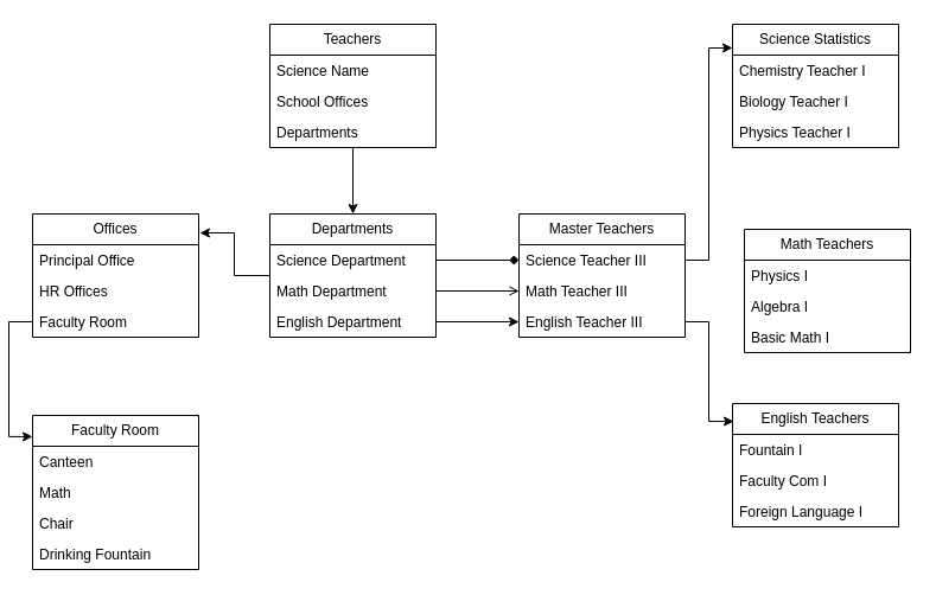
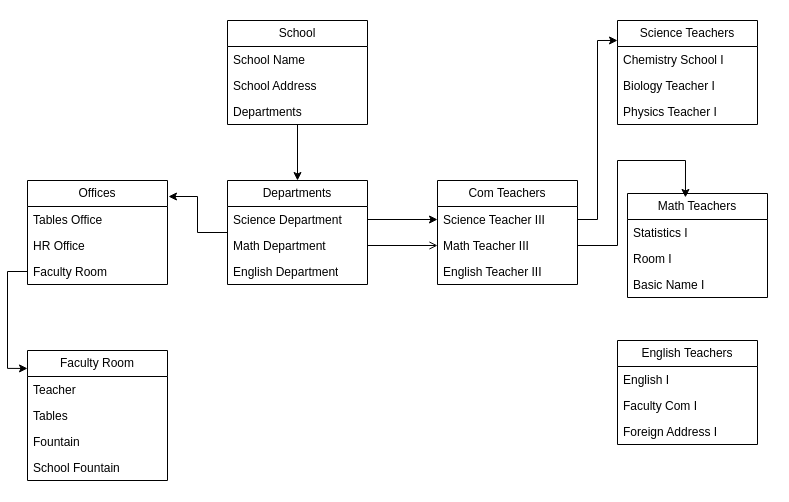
- <mxCell id="3" value="Teachers" style="swimlane;fontStyle=0;childLayout=stackLayout;horizontal=1;startSize=26;fillColor=none;horizontalStack=0;resizeParent=1;resizeParentMax=0;resizeLast=0;collapsible=1;marginBottom=0;whiteSpace=wrap;html=1;" vertex="1" parent="1"><mxGeometry x="220" y="20" width="140" height="104" as="geometry" /></mxCell>
+ <mxCell id="3" value="School" style="swimlane;fontStyle=0;childLayout=stackLayout;horizontal=1;startSize=26;fillColor=none;horizontalStack=0;resizeParent=1;resizeParentMax=0;resizeLast=0;collapsible=1;marginBottom=0;whiteSpace=wrap;html=1;" vertex="1" parent="1"><mxGeometry x="220" y="20" width="140" height="104" as="geometry" /></mxCell>
- <mxCell id="33" value="Science Statistics" style="swimlane;fontStyle=0;childLayout=stackLayout;horizontal=1;startSize=26;fillColor=none;horizontalStack=0;resizeParent=1;resizeParentMax=0;resizeLast=0;collapsible=1;marginBottom=0;whiteSpace=wrap;html=1;" vertex="1" parent="1"><mxGeometry x="610" y="20" width="140" height="104" as="geometry" /></mxCell>
+ <mxCell id="33" value="Science Teachers" style="swimlane;fontStyle=0;childLayout=stackLayout;horizontal=1;startSize=26;fillColor=none;horizontalStack=0;resizeParent=1;resizeParentMax=0;resizeLast=0;collapsible=1;marginBottom=0;whiteSpace=wrap;html=1;" vertex="1" parent="1"><mxGeometry x="610" y="20" width="140" height="104" as="geometry" /></mxCell>
- <mxCell id="4" value="Science Name" style="text;strokeColor=none;fillColor=none;align=left;verticalAlign=top;spacingLeft=4;spacingRight=4;overflow=hidden;rotatable=0;points=[[0,0.5],[1,0.5]];portConstraint=eastwest;whiteSpace=wrap;html=1;" vertex="1" parent="3"><mxGeometry y="26" width="140" height="26" as="geometry" /></mxCell>
+ <mxCell id="4" value="School Name" style="text;strokeColor=none;fillColor=none;align=left;verticalAlign=top;spacingLeft=4;spacingRight=4;overflow=hidden;rotatable=0;points=[[0,0.5],[1,0.5]];portConstraint=eastwest;whiteSpace=wrap;html=1;" vertex="1" parent="3"><mxGeometry y="26" width="140" height="26" as="geometry" /></mxCell>
- <mxCell id="34" value="Chemistry Teacher I" style="text;strokeColor=none;fillColor=none;align=left;verticalAlign=top;spacingLeft=4;spacingRight=4;overflow=hidden;rotatable=0;points=[[0,0.5],[1,0.5]];portConstraint=eastwest;whiteSpace=wrap;html=1;" vertex="1" parent="33"><mxGeometry y="26" width="140" height="26" as="geometry" /></mxCell>
+ <mxCell id="34" value="Chemistry School I" style="text;strokeColor=none;fillColor=none;align=left;verticalAlign=top;spacingLeft=4;spacingRight=4;overflow=hidden;rotatable=0;points=[[0,0.5],[1,0.5]];portConstraint=eastwest;whiteSpace=wrap;html=1;" vertex="1" parent="33"><mxGeometry y="26" width="140" height="26" as="geometry" /></mxCell>
- <mxCell id="5" value="School Offices" style="text;strokeColor=none;fillColor=none;align=left;verticalAlign=top;spacingLeft=4;spacingRight=4;overflow=hidden;rotatable=0;points=[[0,0.5],[1,0.5]];portConstraint=eastwest;whiteSpace=wrap;html=1;" vertex="1" parent="3"><mxGeometry y="52" width="140" height="26" as="geometry" /></mxCell>
+ <mxCell id="5" value="School Address" style="text;strokeColor=none;fillColor=none;align=left;verticalAlign=top;spacingLeft=4;spacingRight=4;overflow=hidden;rotatable=0;points=[[0,0.5],[1,0.5]];portConstraint=eastwest;whiteSpace=wrap;html=1;" vertex="1" parent="3"><mxGeometry y="52" width="140" height="26" as="geometry" /></mxCell>
+ <mxCell id="42" style="edgeStyle=orthogonalEdgeStyle;rounded=0;orthogonalLoop=1;jettySize=auto;html=1;entryX=0.414;entryY=0.038;entryDx=0;entryDy=0;entryPerimeter=0;" edge="1" parent="1" source="26" target="16"><mxGeometry relative="1" as="geometry"><Array as="points"><mxPoint x="610" y="245" /><mxPoint x="610" y="160" /><mxPoint x="678" y="160" /></Array></mxGeometry></mxCell>
- <mxCell id="24" value="Master Teachers" style="swimlane;fontStyle=0;childLayout=stackLayout;horizontal=1;startSize=26;fillColor=none;horizontalStack=0;resizeParent=1;resizeParentMax=0;resizeLast=0;collapsible=1;marginBottom=0;whiteSpace=wrap;html=1;" vertex="1" parent="1"><mxGeometry x="430" y="180" width="140" height="104" as="geometry" /></mxCell>
+ <mxCell id="24" value="Com Teachers" style="swimlane;fontStyle=0;childLayout=stackLayout;horizontal=1;startSize=26;fillColor=none;horizontalStack=0;resizeParent=1;resizeParentMax=0;resizeLast=0;collapsible=1;marginBottom=0;whiteSpace=wrap;html=1;" vertex="1" parent="1"><mxGeometry x="430" y="180" width="140" height="104" as="geometry" /></mxCell>
- <mxCell id="31" style="edgeStyle=orthogonalEdgeStyle;rounded=0;orthogonalLoop=1;jettySize=auto;html=1;endArrow=diamond;" edge="1" parent="1" source="8" target="25"><mxGeometry relative="1" as="geometry" /></mxCell>
+ <mxCell id="31" style="edgeStyle=orthogonalEdgeStyle;rounded=0;orthogonalLoop=1;jettySize=auto;html=1;" edge="1" parent="1" source="8" target="25"><mxGeometry relative="1" as="geometry" /></mxCell>
- <mxCell id="21" value="Principal Office" style="text;strokeColor=none;fillColor=none;align=left;verticalAlign=top;spacingLeft=4;spacingRight=4;overflow=hidden;rotatable=0;points=[[0,0.5],[1,0.5]];portConstraint=eastwest;whiteSpace=wrap;html=1;" vertex="1" parent="20"><mxGeometry y="26" width="140" height="26" as="geometry" /></mxCell>
+ <mxCell id="21" value="Tables Office" style="text;strokeColor=none;fillColor=none;align=left;verticalAlign=top;spacingLeft=4;spacingRight=4;overflow=hidden;rotatable=0;points=[[0,0.5],[1,0.5]];portConstraint=eastwest;whiteSpace=wrap;html=1;" vertex="1" parent="20"><mxGeometry y="26" width="140" height="26" as="geometry" /></mxCell>
- <mxCell id="17" value="Physics I" style="text;strokeColor=none;fillColor=none;align=left;verticalAlign=top;spacingLeft=4;spacingRight=4;overflow=hidden;rotatable=0;points=[[0,0.5],[1,0.5]];portConstraint=eastwest;whiteSpace=wrap;html=1;" vertex="1" parent="16"><mxGeometry y="26" width="140" height="26" as="geometry" /></mxCell>
+ <mxCell id="17" value="Statistics I" style="text;strokeColor=none;fillColor=none;align=left;verticalAlign=top;spacingLeft=4;spacingRight=4;overflow=hidden;rotatable=0;points=[[0,0.5],[1,0.5]];portConstraint=eastwest;whiteSpace=wrap;html=1;" vertex="1" parent="16"><mxGeometry y="26" width="140" height="26" as="geometry" /></mxCell>
- <mxCell id="22" value="HR Offices" style="text;strokeColor=none;fillColor=none;align=left;verticalAlign=top;spacingLeft=4;spacingRight=4;overflow=hidden;rotatable=0;points=[[0,0.5],[1,0.5]];portConstraint=eastwest;whiteSpace=wrap;html=1;" vertex="1" parent="20"><mxGeometry y="52" width="140" height="26" as="geometry" /></mxCell>
+ <mxCell id="22" value="HR Office" style="text;strokeColor=none;fillColor=none;align=left;verticalAlign=top;spacingLeft=4;spacingRight=4;overflow=hidden;rotatable=0;points=[[0,0.5],[1,0.5]];portConstraint=eastwest;whiteSpace=wrap;html=1;" vertex="1" parent="20"><mxGeometry y="52" width="140" height="26" as="geometry" /></mxCell>
- <mxCell id="18" value="Algebra I" style="text;strokeColor=none;fillColor=none;align=left;verticalAlign=top;spacingLeft=4;spacingRight=4;overflow=hidden;rotatable=0;points=[[0,0.5],[1,0.5]];portConstraint=eastwest;whiteSpace=wrap;html=1;" vertex="1" parent="16"><mxGeometry y="52" width="140" height="26" as="geometry" /></mxCell>
+ <mxCell id="18" value="Room I" style="text;strokeColor=none;fillColor=none;align=left;verticalAlign=top;spacingLeft=4;spacingRight=4;overflow=hidden;rotatable=0;points=[[0,0.5],[1,0.5]];portConstraint=eastwest;whiteSpace=wrap;html=1;" vertex="1" parent="16"><mxGeometry y="52" width="140" height="26" as="geometry" /></mxCell>
- <mxCell id="32" style="edgeStyle=orthogonalEdgeStyle;rounded=0;orthogonalLoop=1;jettySize=auto;html=1;" edge="1" parent="1" source="10" target="27"><mxGeometry relative="1" as="geometry" /></mxCell>
- <mxCell id="19" value="Basic Math I" style="text;strokeColor=none;fillColor=none;align=left;verticalAlign=top;spacingLeft=4;spacingRight=4;overflow=hidden;rotatable=0;points=[[0,0.5],[1,0.5]];portConstraint=eastwest;whiteSpace=wrap;html=1;" vertex="1" parent="16"><mxGeometry y="78" width="140" height="26" as="geometry" /></mxCell>
+ <mxCell id="19" value="Basic Name I" style="text;strokeColor=none;fillColor=none;align=left;verticalAlign=top;spacingLeft=4;spacingRight=4;overflow=hidden;rotatable=0;points=[[0,0.5],[1,0.5]];portConstraint=eastwest;whiteSpace=wrap;html=1;" vertex="1" parent="16"><mxGeometry y="78" width="140" height="26" as="geometry" /></mxCell>
- <mxCell id="43" style="edgeStyle=orthogonalEdgeStyle;rounded=0;orthogonalLoop=1;jettySize=auto;html=1;entryX=0.007;entryY=0.144;entryDx=0;entryDy=0;entryPerimeter=0;" edge="1" parent="1" source="27" target="37"><mxGeometry relative="1" as="geometry" /></mxCell>
- <mxCell id="38" value="Fountain I" style="text;strokeColor=none;fillColor=none;align=left;verticalAlign=top;spacingLeft=4;spacingRight=4;overflow=hidden;rotatable=0;points=[[0,0.5],[1,0.5]];portConstraint=eastwest;whiteSpace=wrap;html=1;" vertex="1" parent="37"><mxGeometry y="26" width="140" height="26" as="geometry" /></mxCell>
+ <mxCell id="38" value="English I" style="text;strokeColor=none;fillColor=none;align=left;verticalAlign=top;spacingLeft=4;spacingRight=4;overflow=hidden;rotatable=0;points=[[0,0.5],[1,0.5]];portConstraint=eastwest;whiteSpace=wrap;html=1;" vertex="1" parent="37"><mxGeometry y="26" width="140" height="26" as="geometry" /></mxCell>
- <mxCell id="12" value="Canteen" style="text;strokeColor=none;fillColor=none;align=left;verticalAlign=top;spacingLeft=4;spacingRight=4;overflow=hidden;rotatable=0;points=[[0,0.5],[1,0.5]];portConstraint=eastwest;whiteSpace=wrap;html=1;" vertex="1" parent="11"><mxGeometry y="26" width="140" height="26" as="geometry" /></mxCell>
+ <mxCell id="12" value="Teacher" style="text;strokeColor=none;fillColor=none;align=left;verticalAlign=top;spacingLeft=4;spacingRight=4;overflow=hidden;rotatable=0;points=[[0,0.5],[1,0.5]];portConstraint=eastwest;whiteSpace=wrap;html=1;" vertex="1" parent="11"><mxGeometry y="26" width="140" height="26" as="geometry" /></mxCell>
- <mxCell id="13" value="Math&amp;nbsp;" style="text;strokeColor=none;fillColor=none;align=left;verticalAlign=top;spacingLeft=4;spacingRight=4;overflow=hidden;rotatable=0;points=[[0,0.5],[1,0.5]];portConstraint=eastwest;whiteSpace=wrap;html=1;" vertex="1" parent="11"><mxGeometry y="52" width="140" height="26" as="geometry" /></mxCell>
+ <mxCell id="13" value="Tables&amp;nbsp;" style="text;strokeColor=none;fillColor=none;align=left;verticalAlign=top;spacingLeft=4;spacingRight=4;overflow=hidden;rotatable=0;points=[[0,0.5],[1,0.5]];portConstraint=eastwest;whiteSpace=wrap;html=1;" vertex="1" parent="11"><mxGeometry y="52" width="140" height="26" as="geometry" /></mxCell>
- <mxCell id="40" value="Foreign Language I" style="text;strokeColor=none;fillColor=none;align=left;verticalAlign=top;spacingLeft=4;spacingRight=4;overflow=hidden;rotatable=0;points=[[0,0.5],[1,0.5]];portConstraint=eastwest;whiteSpace=wrap;html=1;" vertex="1" parent="37"><mxGeometry y="78" width="140" height="26" as="geometry" /></mxCell>
+ <mxCell id="40" value="Foreign Address I" style="text;strokeColor=none;fillColor=none;align=left;verticalAlign=top;spacingLeft=4;spacingRight=4;overflow=hidden;rotatable=0;points=[[0,0.5],[1,0.5]];portConstraint=eastwest;whiteSpace=wrap;html=1;" vertex="1" parent="37"><mxGeometry y="78" width="140" height="26" as="geometry" /></mxCell>
- <mxCell id="14" value="Chair" style="text;strokeColor=none;fillColor=none;align=left;verticalAlign=top;spacingLeft=4;spacingRight=4;overflow=hidden;rotatable=0;points=[[0,0.5],[1,0.5]];portConstraint=eastwest;whiteSpace=wrap;html=1;" vertex="1" parent="11"><mxGeometry y="78" width="140" height="26" as="geometry" /></mxCell>
+ <mxCell id="14" value="Fountain" style="text;strokeColor=none;fillColor=none;align=left;verticalAlign=top;spacingLeft=4;spacingRight=4;overflow=hidden;rotatable=0;points=[[0,0.5],[1,0.5]];portConstraint=eastwest;whiteSpace=wrap;html=1;" vertex="1" parent="11"><mxGeometry y="78" width="140" height="26" as="geometry" /></mxCell>
- <mxCell id="15" value="Drinking Fountain" style="text;strokeColor=none;fillColor=none;align=left;verticalAlign=top;spacingLeft=4;spacingRight=4;overflow=hidden;rotatable=0;points=[[0,0.5],[1,0.5]];portConstraint=eastwest;whiteSpace=wrap;html=1;" vertex="1" parent="11"><mxGeometry y="104" width="140" height="26" as="geometry" /></mxCell>
+ <mxCell id="15" value="School Fountain" style="text;strokeColor=none;fillColor=none;align=left;verticalAlign=top;spacingLeft=4;spacingRight=4;overflow=hidden;rotatable=0;points=[[0,0.5],[1,0.5]];portConstraint=eastwest;whiteSpace=wrap;html=1;" vertex="1" parent="11"><mxGeometry y="104" width="140" height="26" as="geometry" /></mxCell>
